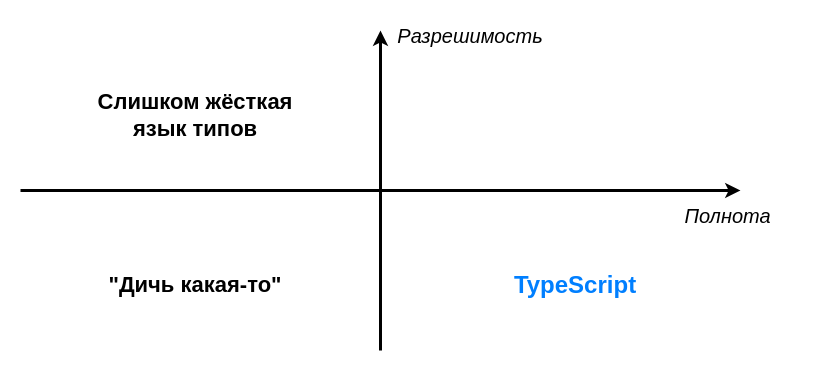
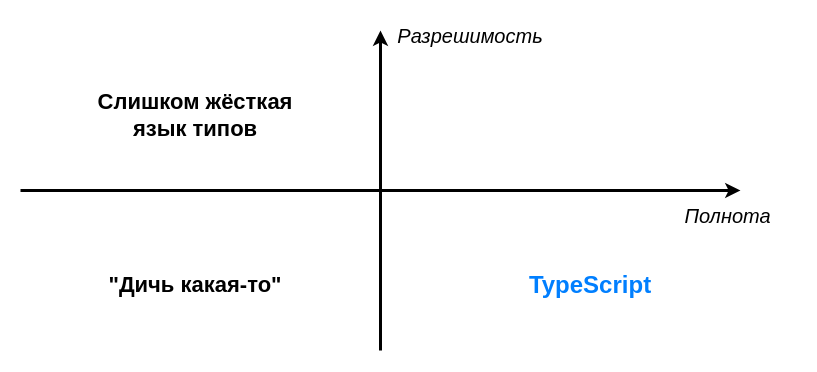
- <mxCell id="8" value="TypeScript" style="text;html=1;align=center;verticalAlign=middle;whiteSpace=wrap;rounded=0;fontSize=24;fontStyle=1;fontColor=#007FFF;" parent="1" vertex="1"><mxGeometry x="470" y="270" width="210" height="30" as="geometry" /></mxCell>
+ <mxCell id="8" value="TypeScript" style="text;html=1;align=center;verticalAlign=middle;whiteSpace=wrap;rounded=0;fontSize=24;fontStyle=1;fontColor=#007FFF;" parent="1" vertex="1"><mxGeometry x="485" y="270" width="210" height="30" as="geometry" /></mxCell>
